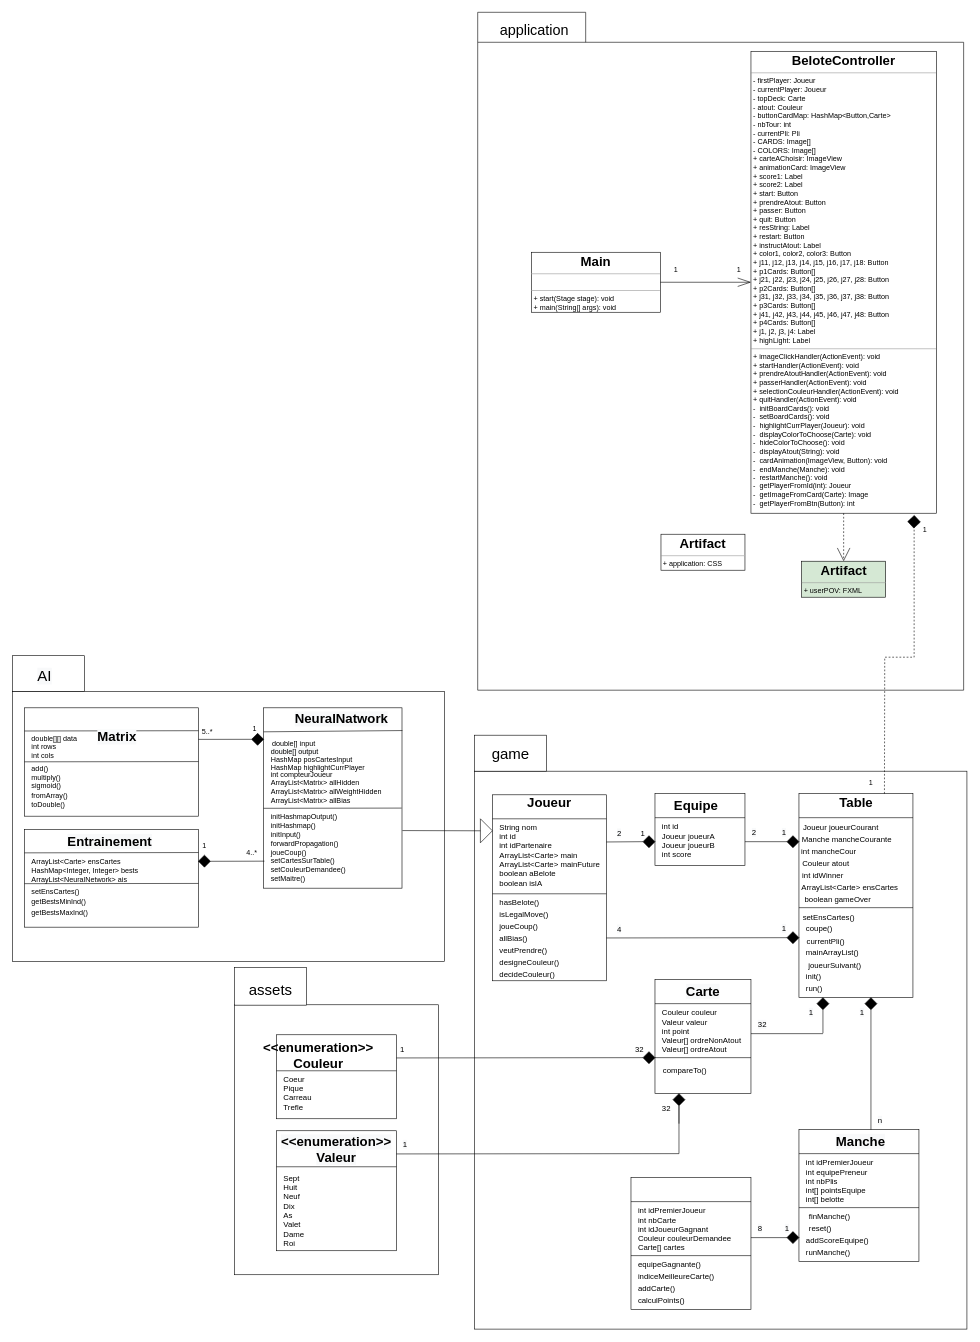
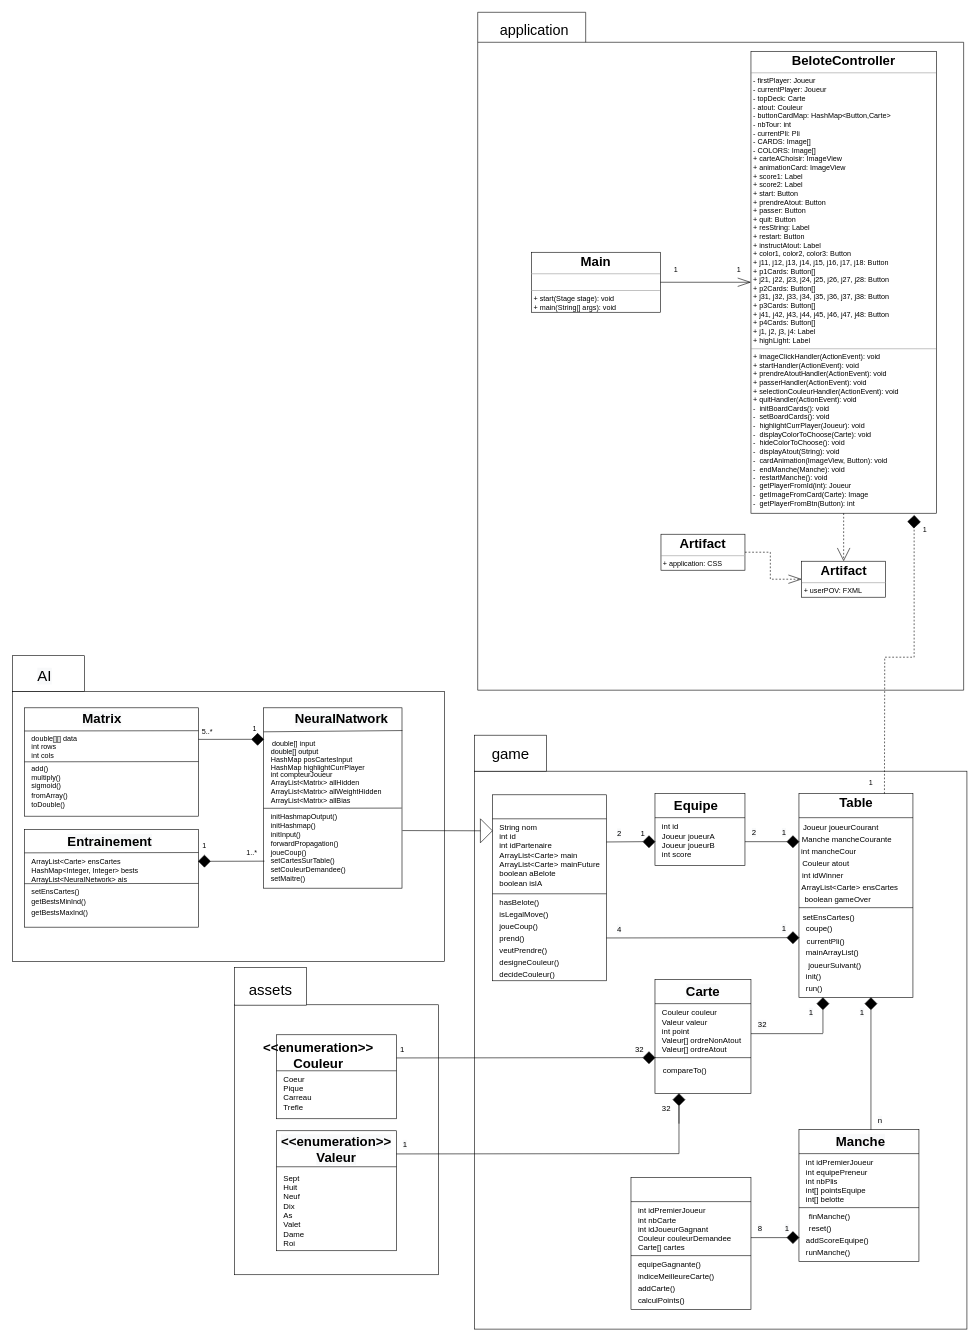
+ <mxCell id="170" style="edgeStyle=orthogonalEdgeStyle;rounded=0;orthogonalLoop=1;jettySize=auto;html=1;exitX=1;exitY=0.5;exitDx=0;exitDy=0;entryX=0;entryY=0.5;entryDx=0;entryDy=0;dashed=1;fontSize=12;endArrow=openThin;endFill=0;endSize=20;strokeWidth=1;" edge="1" parent="1" source="171" target="169"><mxGeometry relative="1" as="geometry" /></mxCell>
- <mxCell id="169" value="&lt;p style=&quot;margin:0px;margin-top:4px;text-align:center;&quot;&gt;&lt;b&gt;&lt;font style=&quot;font-size: 22px;&quot;&gt;Artifact&lt;/font&gt;&lt;/b&gt;&lt;/p&gt;&lt;hr size=&quot;1&quot;&gt;&lt;div style=&quot;height:2px;&quot;&gt;&amp;nbsp;+ userPOV: FXML&lt;/div&gt;" style="verticalAlign=top;align=left;overflow=fill;fontSize=12;fontFamily=Helvetica;html=1;fillColor=#d5e8d4;" vertex="1" parent="1"><mxGeometry x="1335.5" y="935" width="140" height="60" as="geometry" /></mxCell>
+ <mxCell id="169" value="&lt;p style=&quot;margin:0px;margin-top:4px;text-align:center;&quot;&gt;&lt;b&gt;&lt;font style=&quot;font-size: 22px;&quot;&gt;Artifact&lt;/font&gt;&lt;/b&gt;&lt;/p&gt;&lt;hr size=&quot;1&quot;&gt;&lt;div style=&quot;height:2px;&quot;&gt;&amp;nbsp;+ userPOV: FXML&lt;/div&gt;" style="verticalAlign=top;align=left;overflow=fill;fontSize=12;fontFamily=Helvetica;html=1;" vertex="1" parent="1"><mxGeometry x="1335.5" y="935" width="140" height="60" as="geometry" /></mxCell>
- <mxCell id="136" value="&lt;span style=&quot;color: rgb(0, 0, 0); font-family: Helvetica; font-size: 22px; font-style: normal; font-variant-ligatures: normal; font-variant-caps: normal; font-weight: 700; letter-spacing: normal; orphans: 2; text-align: center; text-indent: 0px; text-transform: none; widows: 2; word-spacing: 0px; -webkit-text-stroke-width: 0px; background-color: rgb(248, 249, 250); text-decoration-thickness: initial; text-decoration-style: initial; text-decoration-color: initial; float: none; display: inline !important;&quot;&gt;Matrix&lt;/span&gt;" style="text;whiteSpace=wrap;html=1;" vertex="1" parent="1"><mxGeometry x="160" y="1209.38" width="100" height="30" as="geometry" /></mxCell>
+ <mxCell id="136" value="&lt;span style=&quot;color: rgb(0, 0, 0); font-family: Helvetica; font-size: 22px; font-style: normal; font-variant-ligatures: normal; font-variant-caps: normal; font-weight: 700; letter-spacing: normal; orphans: 2; text-align: center; text-indent: 0px; text-transform: none; widows: 2; word-spacing: 0px; -webkit-text-stroke-width: 0px; background-color: rgb(248, 249, 250); text-decoration-thickness: initial; text-decoration-style: initial; text-decoration-color: initial; float: none; display: inline !important;&quot;&gt;Matrix&lt;/span&gt;" style="text;whiteSpace=wrap;html=1;" vertex="1" parent="1"><mxGeometry x="135" y="1179.38" width="100" height="30" as="geometry" /></mxCell>
- <mxCell id="26" value="Joueur" style="text;html=1;strokeColor=none;fillColor=none;align=center;verticalAlign=middle;whiteSpace=wrap;rounded=0;fontSize=22;fontStyle=1" vertex="1" parent="1"><mxGeometry x="885" y="1324.38" width="60" height="30" as="geometry" /></mxCell>
- <mxCell id="163" value="4..*" style="text;html=1;strokeColor=none;fillColor=none;align=center;verticalAlign=middle;whiteSpace=wrap;rounded=0;" vertex="1" parent="1"><mxGeometry x="388.62" y="1406.88" width="60" height="30" as="geometry" /></mxCell>
+ <mxCell id="163" value="1..*" style="text;html=1;strokeColor=none;fillColor=none;align=center;verticalAlign=middle;whiteSpace=wrap;rounded=0;" vertex="1" parent="1"><mxGeometry x="388.62" y="1406.88" width="60" height="30" as="geometry" /></mxCell>
- <mxCell id="33" value="allBias()" style="text;whiteSpace=wrap;html=1;fontSize=13;" vertex="1" parent="1"><mxGeometry x="830" y="1549.38" width="130" height="30" as="geometry" /></mxCell>
+ <mxCell id="33" value="prend()" style="text;whiteSpace=wrap;html=1;fontSize=13;" vertex="1" parent="1"><mxGeometry x="830" y="1549.38" width="130" height="30" as="geometry" /></mxCell>
